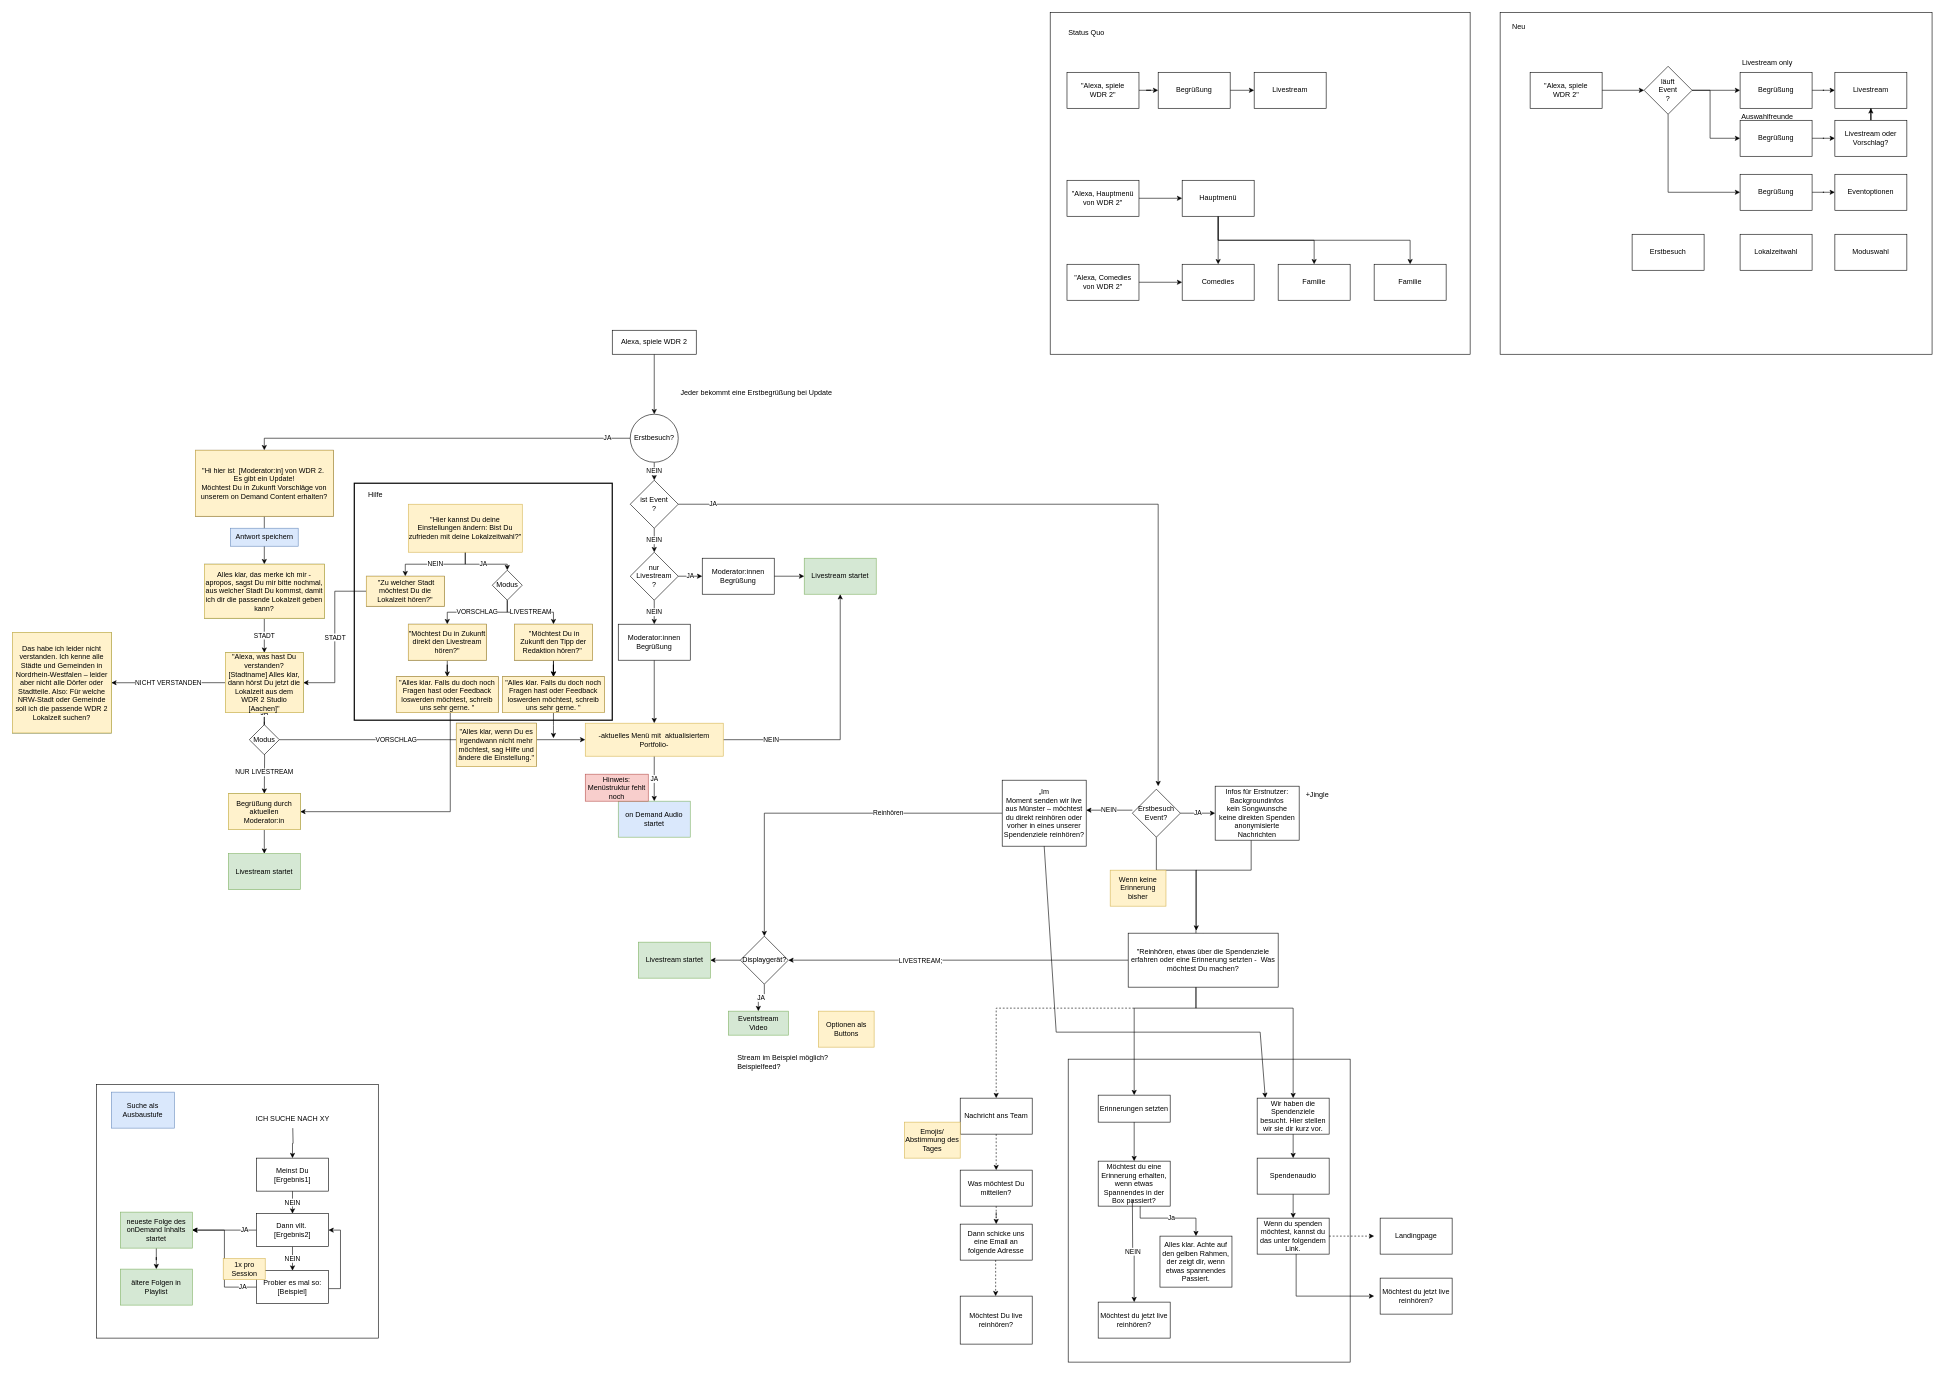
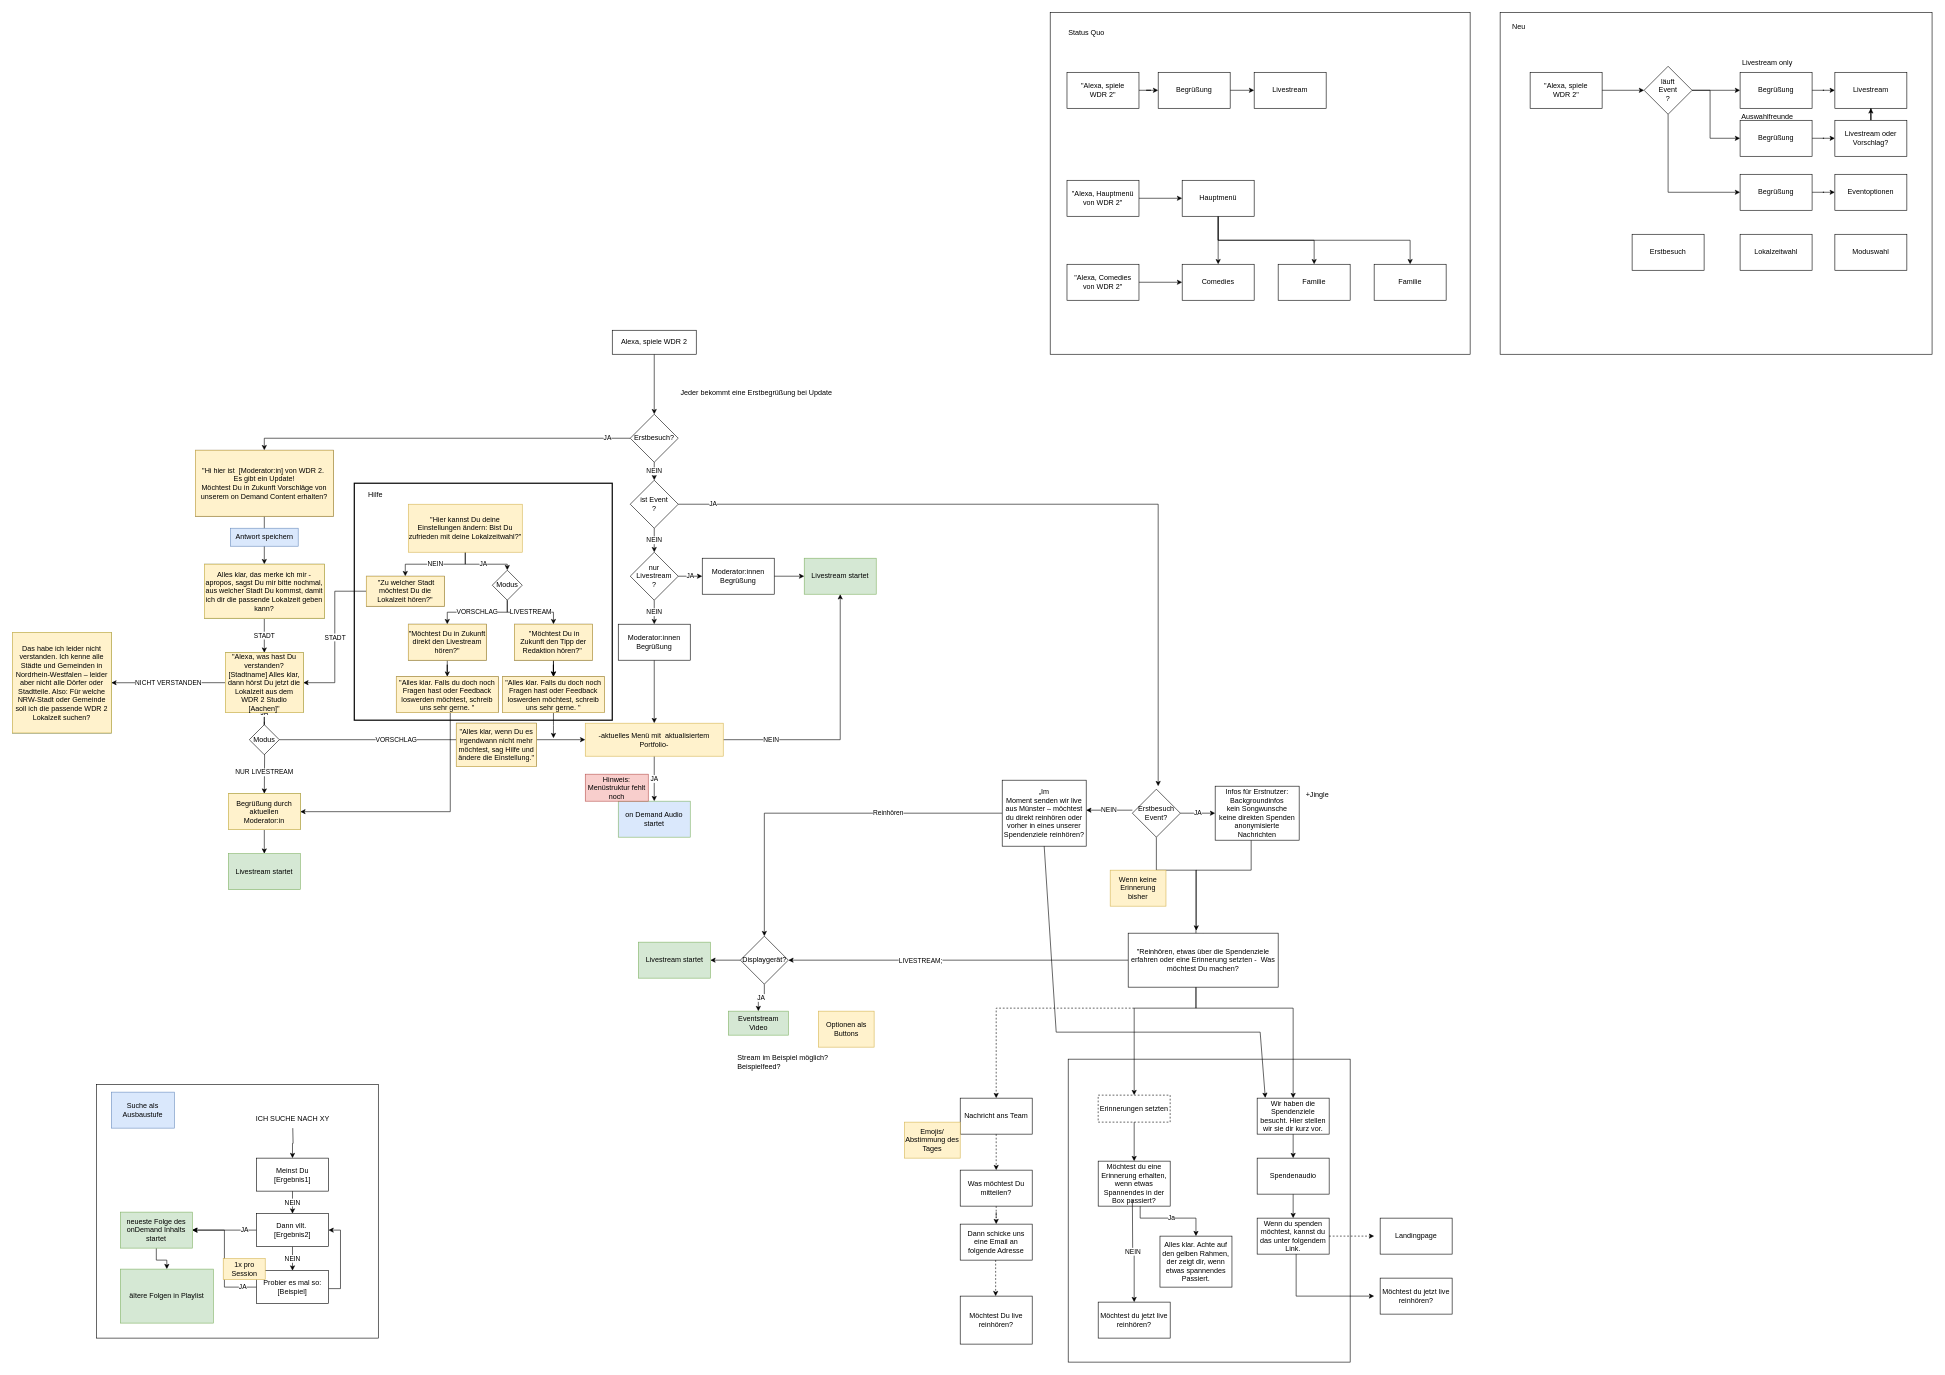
- <mxCell id="53" value="Erstbesuch?" style="ellipse;whiteSpace=wrap;html=1;" parent="1" vertex="1"><mxGeometry x="1050" y="690" width="80" height="80" as="geometry" /></mxCell>
+ <mxCell id="53" value="Erstbesuch?" style="rhombus;whiteSpace=wrap;html=1;" parent="1" vertex="1"><mxGeometry x="1050" y="690" width="80" height="80" as="geometry" /></mxCell>
- <mxCell id="22" value="Erinnerungen setzten" style="whiteSpace=wrap;html=1;" parent="1" vertex="1"><mxGeometry x="1830" y="1825" width="120" height="45" as="geometry" /></mxCell>
+ <mxCell id="22" value="Erinnerungen setzten" style="whiteSpace=wrap;html=1;dashed=1;" parent="1" vertex="1"><mxGeometry x="1830" y="1825" width="120" height="45" as="geometry" /></mxCell>
- <mxCell id="126" value="ältere Folgen in Playlist" style="whiteSpace=wrap;html=1;fillColor=#d5e8d4;strokeColor=#82b366;" parent="1" vertex="1"><mxGeometry x="200" y="2115" width="120" height="60" as="geometry" /></mxCell>
+ <mxCell id="126" value="ältere Folgen in Playlist" style="whiteSpace=wrap;html=1;fillColor=#d5e8d4;strokeColor=#82b366;" parent="1" vertex="1"><mxGeometry x="200" y="2115" width="155" height="90" as="geometry" /></mxCell>
